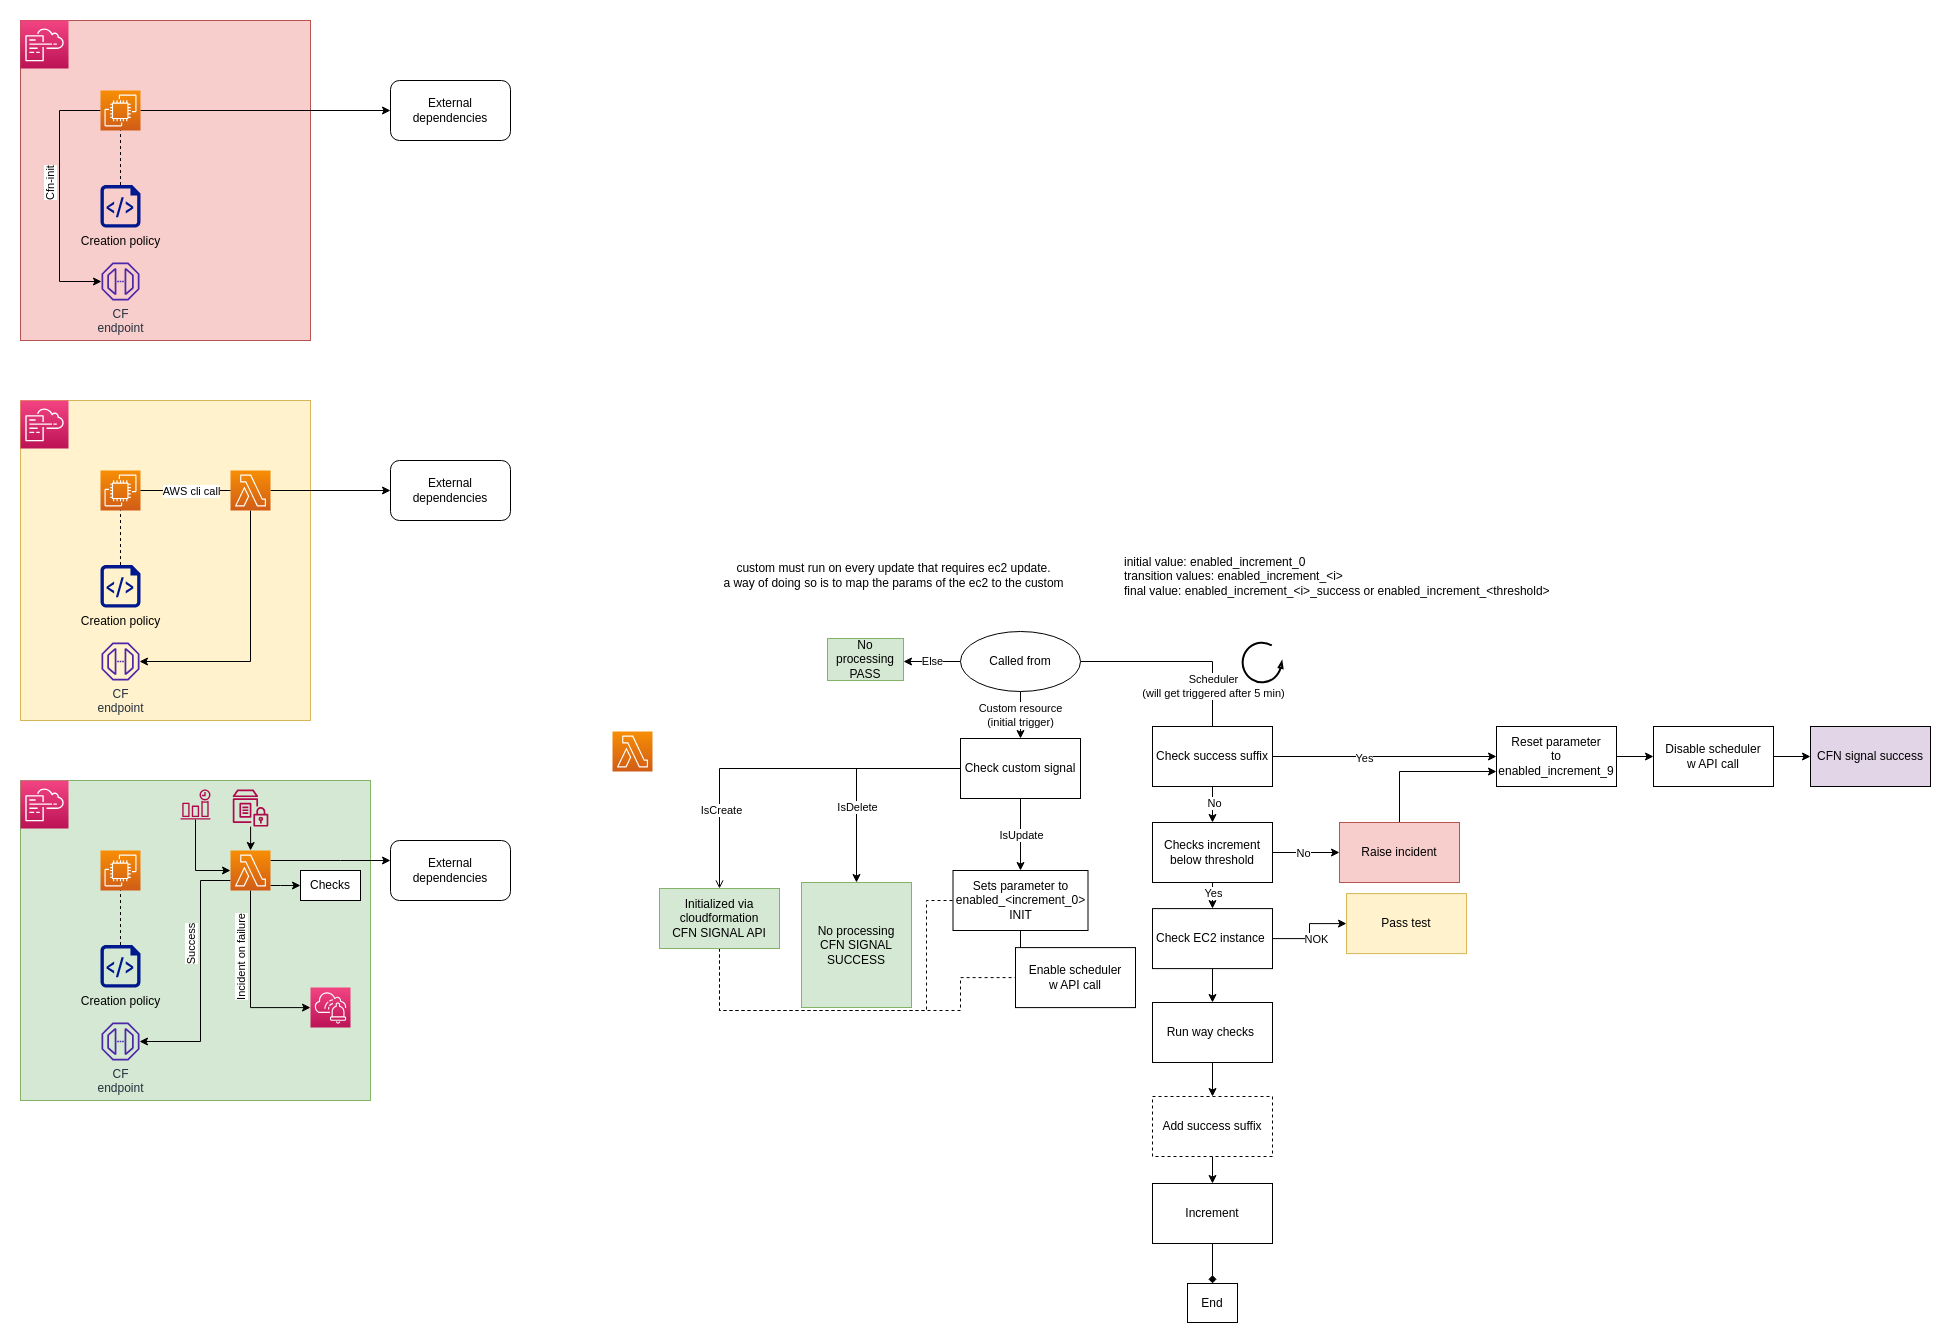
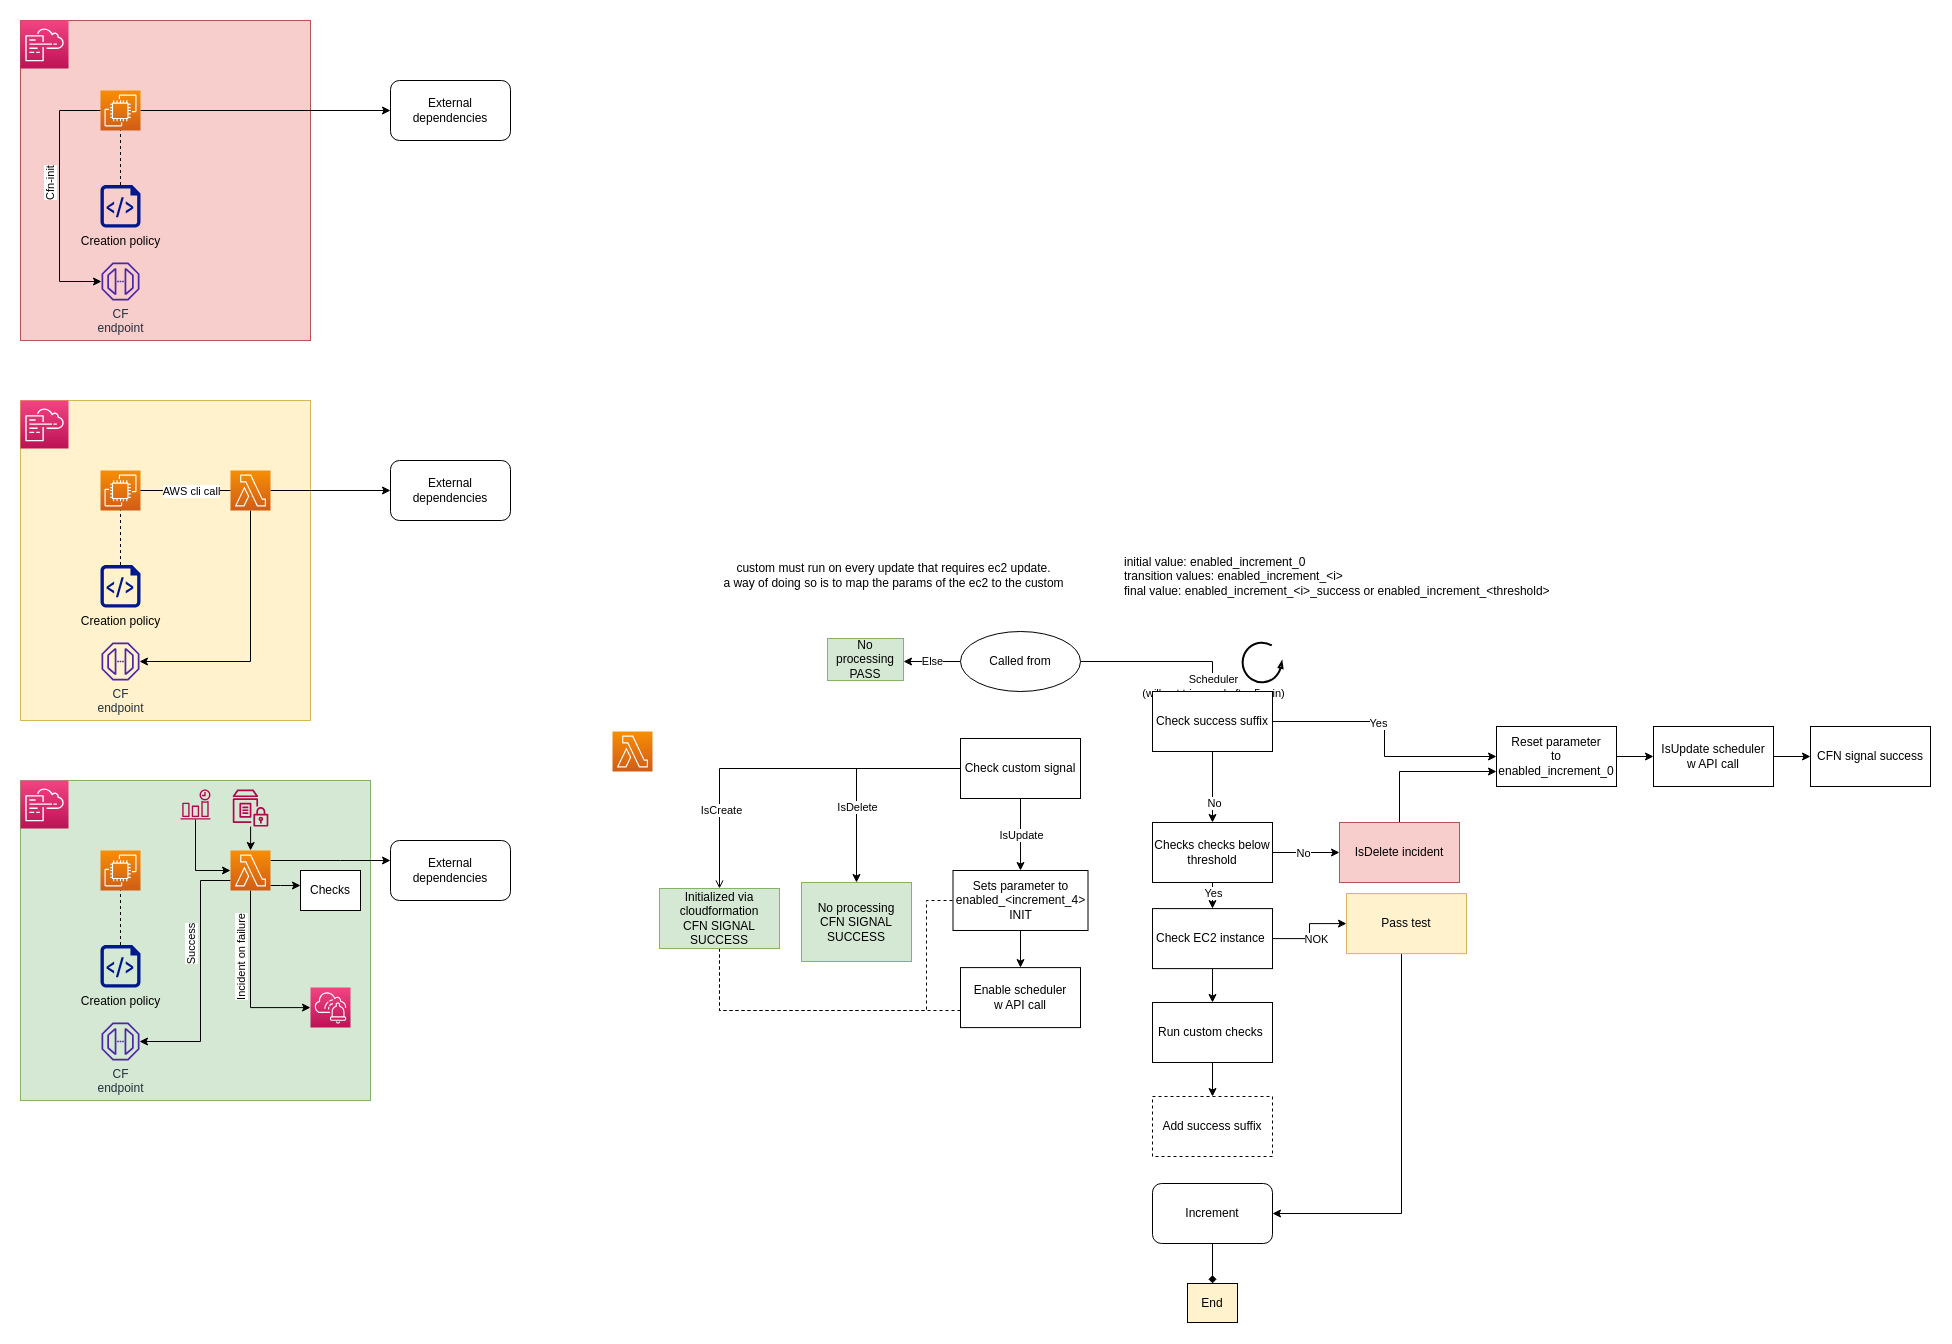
- <mxCell id="54" value="Custom resource&lt;br&gt;(initial trigger)" style="edgeStyle=orthogonalEdgeStyle;rounded=0;orthogonalLoop=1;jettySize=auto;html=1;endArrow=classic;endFill=1;" edge="1" parent="1" source="59" target="51"><mxGeometry relative="1" as="geometry"><Array as="points"><mxPoint x="1020" y="718" /><mxPoint x="1020" y="718" /></Array></mxGeometry></mxCell>
- <mxCell id="82" value="Check success suffix" style="rounded=0;whiteSpace=wrap;html=1;" vertex="1" parent="1"><mxGeometry x="1152" y="726" width="120" height="60" as="geometry" /></mxCell>
+ <mxCell id="82" value="Check success suffix" style="rounded=0;whiteSpace=wrap;html=1;" vertex="1" parent="1"><mxGeometry x="1152" y="691" width="120" height="60" as="geometry" /></mxCell>
- <mxCell id="77" value="Reset parameter&lt;br&gt;to enabled_increment_9" style="rounded=0;whiteSpace=wrap;html=1;" vertex="1" parent="1"><mxGeometry x="1496" y="726" width="120" height="60" as="geometry" /></mxCell>
+ <mxCell id="77" value="Reset parameter&lt;br&gt;to enabled_increment_0" style="rounded=0;whiteSpace=wrap;html=1;" vertex="1" parent="1"><mxGeometry x="1496" y="726" width="120" height="60" as="geometry" /></mxCell>
- <mxCell id="79" value="Disable scheduler&lt;br&gt;w API call" style="rounded=0;whiteSpace=wrap;html=1;" vertex="1" parent="1"><mxGeometry x="1653" y="726" width="120" height="60" as="geometry" /></mxCell>
+ <mxCell id="79" value="IsUpdate scheduler&lt;br&gt;w API call" style="rounded=0;whiteSpace=wrap;html=1;" vertex="1" parent="1"><mxGeometry x="1653" y="726" width="120" height="60" as="geometry" /></mxCell>
- <mxCell id="89" value="CFN signal success" style="rounded=0;whiteSpace=wrap;html=1;fillColor=#e1d5e7;" vertex="1" parent="1"><mxGeometry x="1810" y="726" width="120" height="60" as="geometry" /></mxCell>
+ <mxCell id="89" value="CFN signal success" style="rounded=0;whiteSpace=wrap;html=1;" vertex="1" parent="1"><mxGeometry x="1810" y="726" width="120" height="60" as="geometry" /></mxCell>
- <mxCell id="65" value="Checks increment below threshold" style="rounded=0;whiteSpace=wrap;html=1;" vertex="1" parent="1"><mxGeometry x="1152" y="822" width="120" height="60" as="geometry" /></mxCell>
+ <mxCell id="65" value="Checks checks below threshold" style="rounded=0;whiteSpace=wrap;html=1;" vertex="1" parent="1"><mxGeometry x="1152" y="822" width="120" height="60" as="geometry" /></mxCell>
- <mxCell id="67" value="Raise incident" style="rounded=0;whiteSpace=wrap;html=1;fillColor=#f8cecc;strokeColor=#b85450;" vertex="1" parent="1"><mxGeometry x="1339" y="822" width="120" height="60" as="geometry" /></mxCell>
+ <mxCell id="67" value="IsDelete incident" style="rounded=0;whiteSpace=wrap;html=1;fillColor=#f8cecc;strokeColor=#b85450;" vertex="1" parent="1"><mxGeometry x="1339" y="822" width="120" height="60" as="geometry" /></mxCell>
- <mxCell id="42" value="Checks" style="rounded=0;whiteSpace=wrap;html=1;" vertex="1" parent="1"><mxGeometry x="300" y="870" width="60" height="30" as="geometry" /></mxCell>
+ <mxCell id="42" value="Checks" style="rounded=0;whiteSpace=wrap;html=1;" vertex="1" parent="1"><mxGeometry x="300" y="870" width="60" height="40" as="geometry" /></mxCell>
- <mxCell id="53" value="Sets parameter to enabled_&amp;lt;increment_0&amp;gt;&lt;br&gt;INIT" style="rounded=0;whiteSpace=wrap;html=1;" vertex="1" parent="1"><mxGeometry x="952.5" y="870" width="135" height="60" as="geometry" /></mxCell>
+ <mxCell id="53" value="Sets parameter to enabled_&amp;lt;increment_4&amp;gt;&lt;br&gt;INIT" style="rounded=0;whiteSpace=wrap;html=1;" vertex="1" parent="1"><mxGeometry x="952.5" y="870" width="135" height="60" as="geometry" /></mxCell>
- <mxCell id="96" value="Initialized via cloudformation&lt;br&gt;CFN SIGNAL API" style="whiteSpace=wrap;html=1;rounded=0;fillColor=#d5e8d4;strokeColor=#82b366;" vertex="1" parent="1"><mxGeometry x="659" y="888" width="120" height="60" as="geometry" /></mxCell>
+ <mxCell id="96" value="Initialized via cloudformation&lt;br&gt;CFN SIGNAL SUCCESS" style="whiteSpace=wrap;html=1;rounded=0;fillColor=#d5e8d4;strokeColor=#82b366;" vertex="1" parent="1"><mxGeometry x="659" y="888" width="120" height="60" as="geometry" /></mxCell>
- <mxCell id="93" value="No processing&lt;br&gt;CFN SIGNAL SUCCESS" style="rounded=0;whiteSpace=wrap;html=1;fillColor=#d5e8d4;strokeColor=#82b366;" vertex="1" parent="1"><mxGeometry x="801" y="882" width="110" height="125" as="geometry" /></mxCell>
+ <mxCell id="93" value="No processing&lt;br&gt;CFN SIGNAL SUCCESS" style="rounded=0;whiteSpace=wrap;html=1;fillColor=#d5e8d4;strokeColor=#82b366;" vertex="1" parent="1"><mxGeometry x="801" y="882" width="110" height="79" as="geometry" /></mxCell>
- <mxCell id="91" value="Enable scheduler&lt;br&gt;w API call" style="rounded=0;whiteSpace=wrap;html=1;" vertex="1" parent="1"><mxGeometry x="1015" y="947.1" width="120" height="60" as="geometry" /></mxCell>
+ <mxCell id="91" value="Enable scheduler&lt;br&gt;w API call" style="rounded=0;whiteSpace=wrap;html=1;" vertex="1" parent="1"><mxGeometry x="960" y="967.1" width="120" height="60" as="geometry" /></mxCell>
- <mxCell id="73" value="Run way checks&amp;nbsp;" style="rounded=0;whiteSpace=wrap;html=1;" vertex="1" parent="1"><mxGeometry x="1152" y="1002" width="120" height="60" as="geometry" /></mxCell>
+ <mxCell id="73" value="Run custom checks&amp;nbsp;" style="rounded=0;whiteSpace=wrap;html=1;" vertex="1" parent="1"><mxGeometry x="1152" y="1002" width="120" height="60" as="geometry" /></mxCell>
+ <mxCell id="74" style="edgeStyle=orthogonalEdgeStyle;rounded=0;orthogonalLoop=1;jettySize=auto;html=1;entryX=1;entryY=0.5;entryDx=0;entryDy=0;endArrow=classic;endFill=1;" edge="1" parent="1" source="75" target="87"><mxGeometry relative="1" as="geometry"><Array as="points"><mxPoint x="1401" y="1213" /></Array></mxGeometry></mxCell>
- <mxCell id="83" style="edgeStyle=orthogonalEdgeStyle;rounded=0;orthogonalLoop=1;jettySize=auto;html=1;endArrow=classic;endFill=1;" edge="1" parent="1" source="84" target="87"><mxGeometry relative="1" as="geometry" /></mxCell>
- <mxCell id="87" value="Increment" style="rounded=0;whiteSpace=wrap;html=1;" vertex="1" parent="1"><mxGeometry x="1152" y="1183" width="120" height="60" as="geometry" /></mxCell>
+ <mxCell id="87" value="Increment" style="whiteSpace=wrap;html=1;rounded=1;" vertex="1" parent="1"><mxGeometry x="1152" y="1183" width="120" height="60" as="geometry" /></mxCell>
- <mxCell id="88" value="End" style="rounded=0;whiteSpace=wrap;html=1;" vertex="1" parent="1"><mxGeometry x="1187" y="1283" width="50" height="39" as="geometry" /></mxCell>
+ <mxCell id="88" value="End" style="rounded=0;whiteSpace=wrap;html=1;fillColor=#fff2cc;" vertex="1" parent="1"><mxGeometry x="1187" y="1283" width="50" height="39" as="geometry" /></mxCell>
